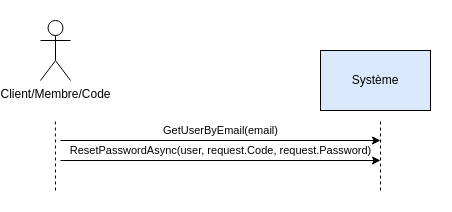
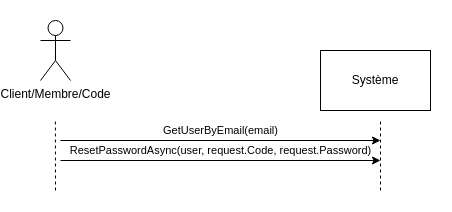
- <mxCell id="4" value="Système" style="rounded=0;whiteSpace=wrap;html=1;fillColor=#dae8fc;" vertex="1" parent="1"><mxGeometry x="300" y="50" width="110" height="60" as="geometry" /></mxCell>
+ <mxCell id="4" value="Système" style="rounded=0;whiteSpace=wrap;html=1;" vertex="1" parent="1"><mxGeometry x="300" y="50" width="110" height="60" as="geometry" /></mxCell>
